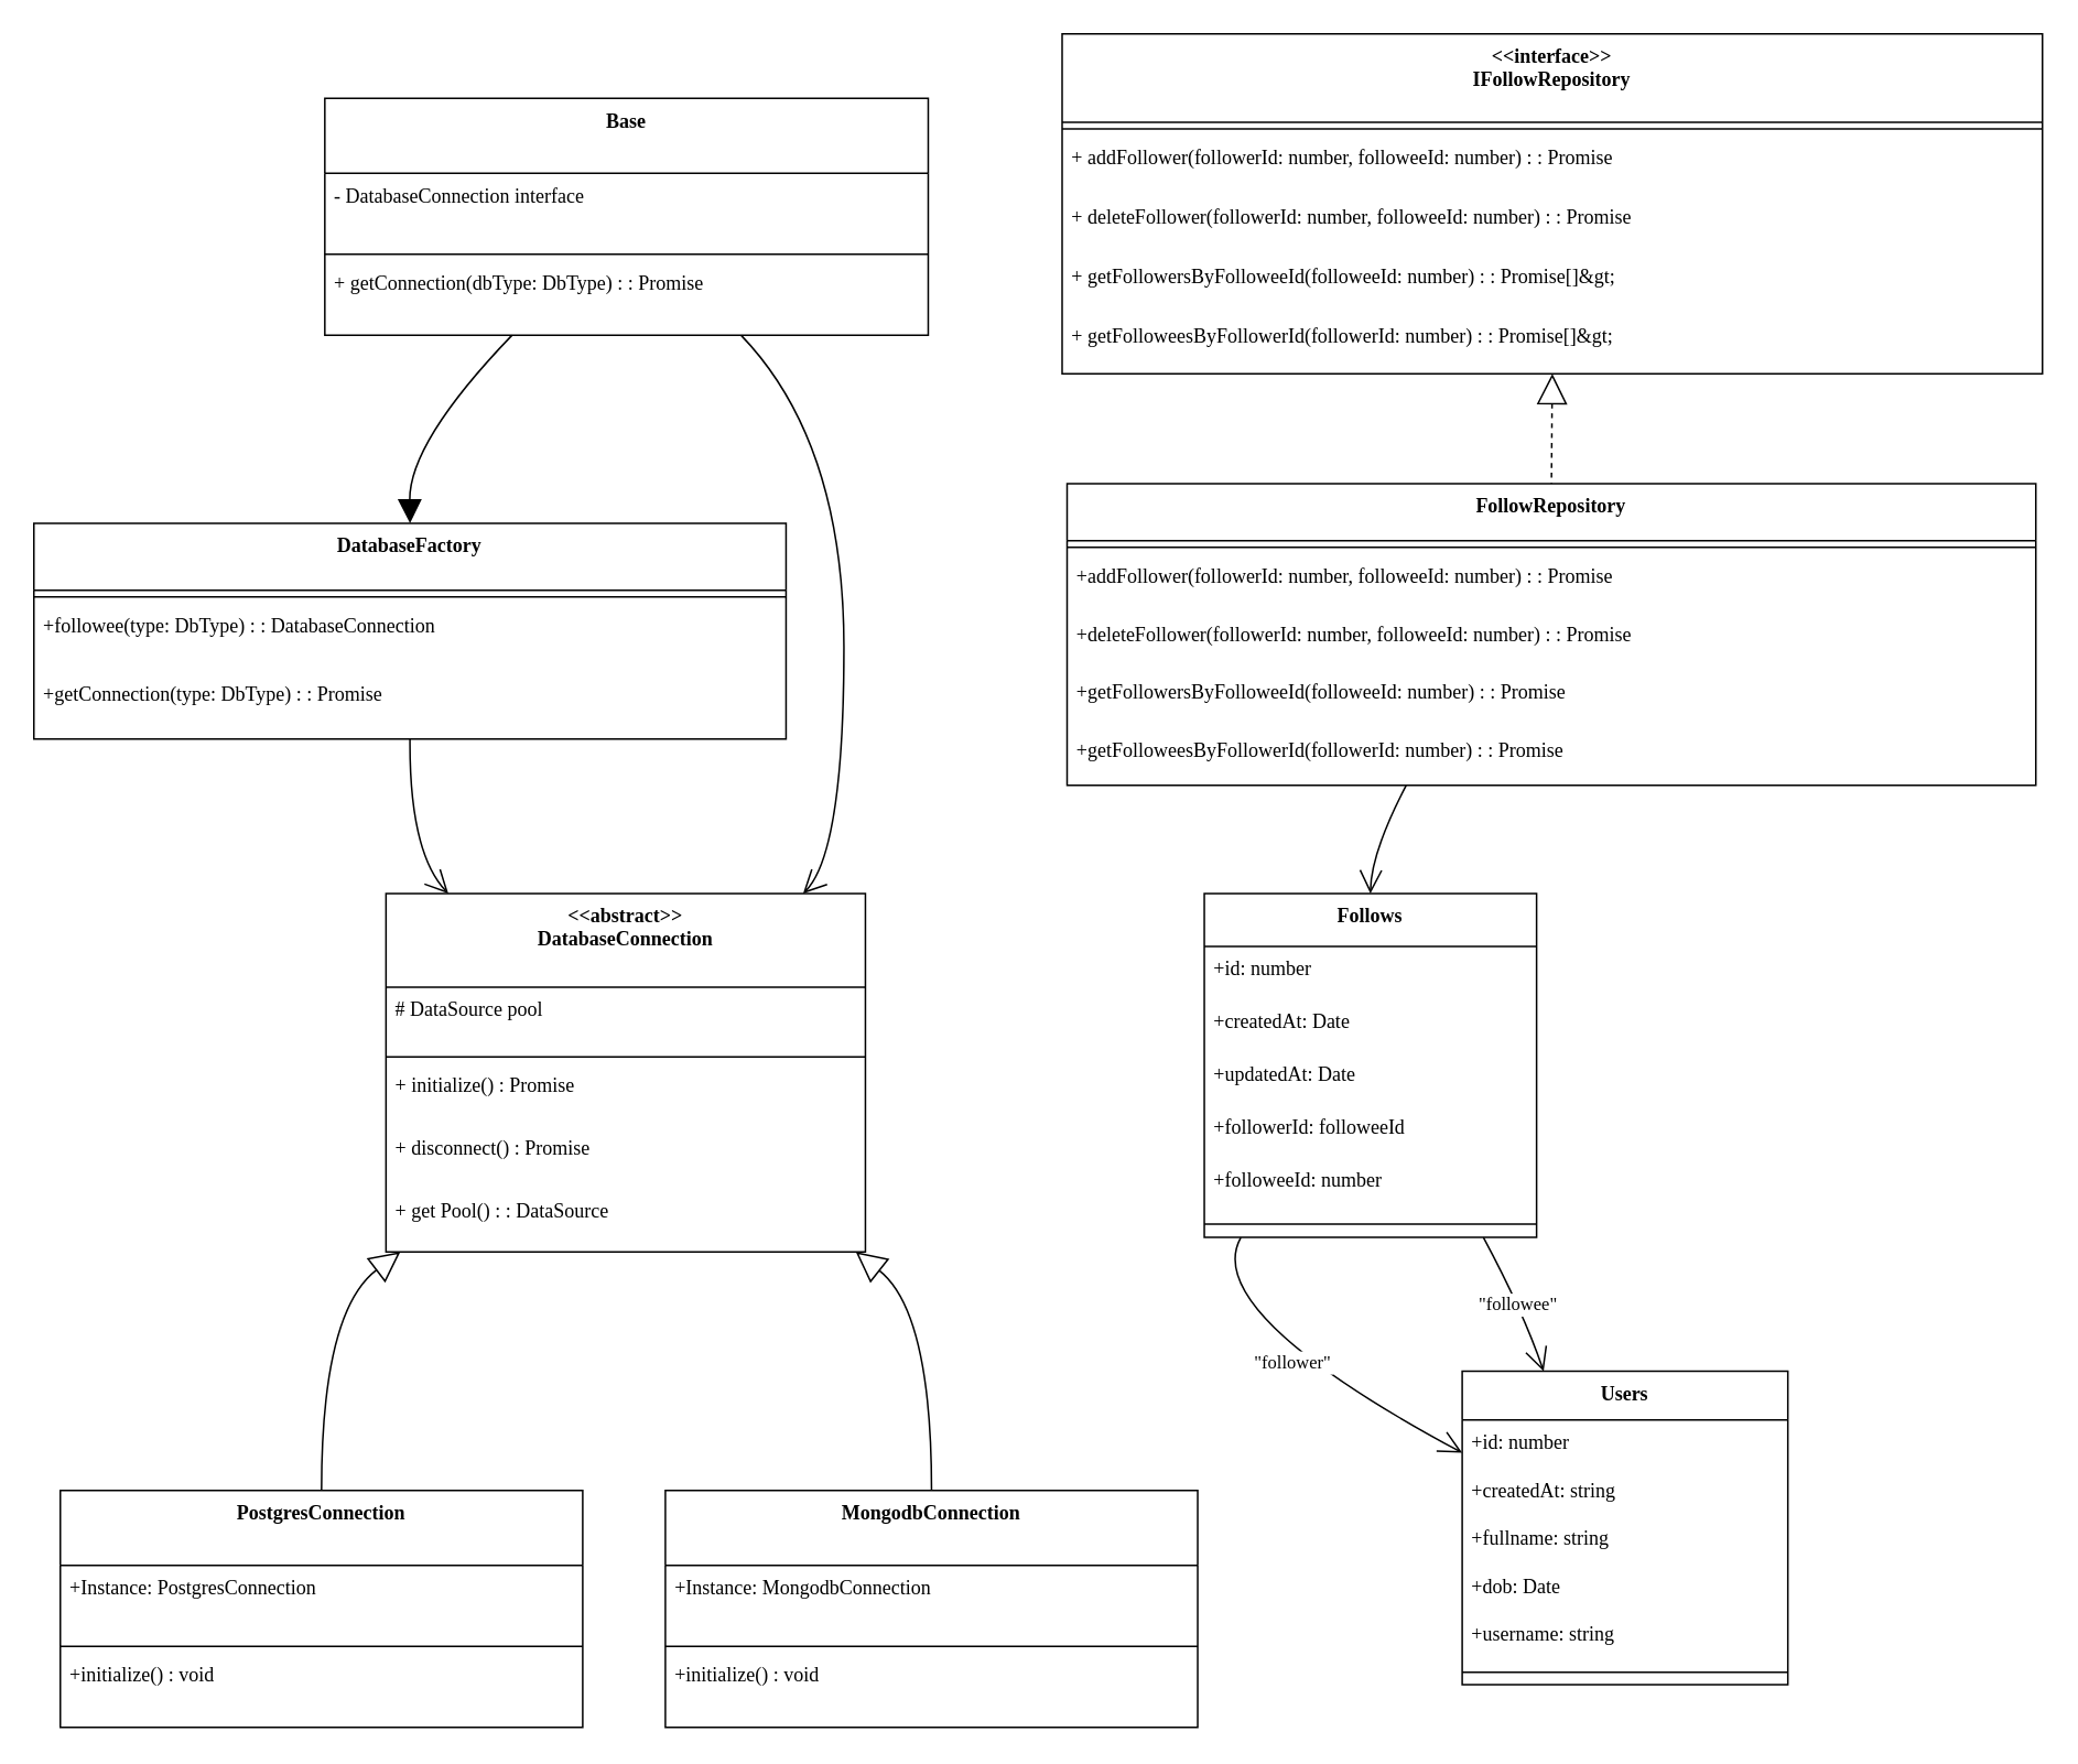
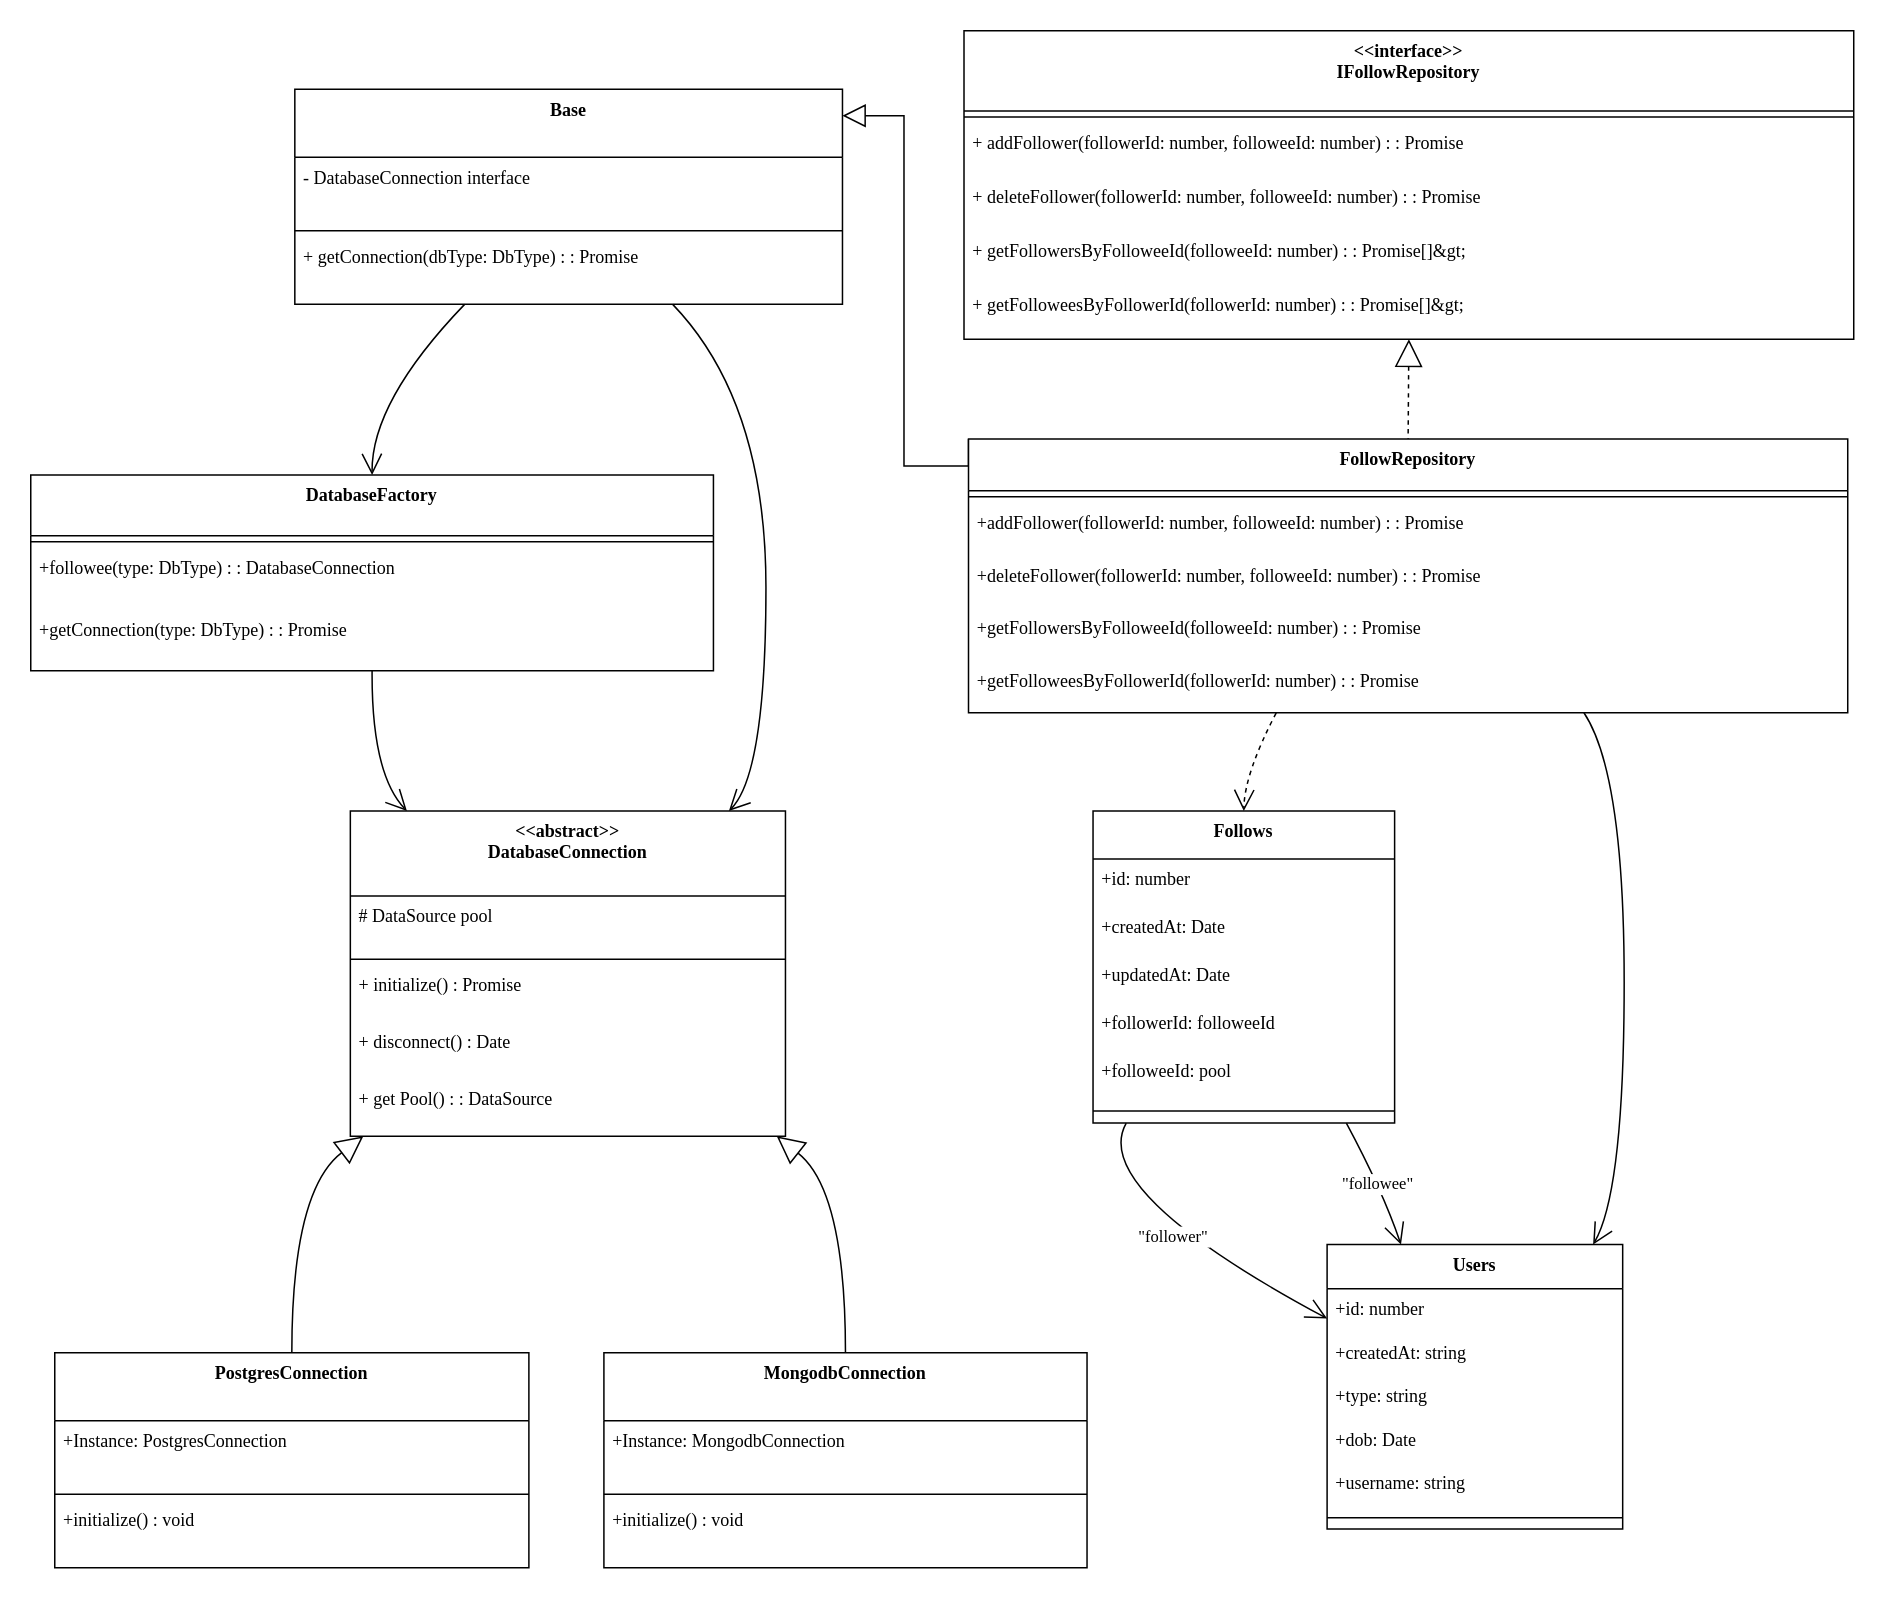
+ <mxCell id="44" style="edgeStyle=orthogonalEdgeStyle;rounded=0;orthogonalLoop=1;jettySize=auto;html=1;exitX=0;exitY=0;exitDx=0;exitDy=0;endArrow=block;endFill=0;entryX=1;entryY=0.123;entryDx=0;entryDy=0;entryPerimeter=0;strokeWidth=1;endSize=13;fontFamily=Verdana;" edge="1" parent="1" source="45" target="20"><mxGeometry relative="1" as="geometry"><mxPoint x="522" y="210" as="targetPoint" /><Array as="points"><mxPoint x="645" y="310" /><mxPoint x="602" y="310" /><mxPoint x="602" y="77" /></Array></mxGeometry></mxCell>
- <mxCell id="55" value="" style="curved=1;startArrow=none;endArrow=block;endSize=12;exitX=0.31;exitY=1;entryX=0.5;entryY=0;rounded=0;fontFamily=Verdana;" edge="1" parent="1" source="20" target="16"><mxGeometry relative="1" as="geometry"><Array as="points"><mxPoint x="247" y="267" /></Array></mxGeometry></mxCell>
+ <mxCell id="55" value="" style="curved=1;startArrow=none;endArrow=open;endSize=12;exitX=0.31;exitY=1;entryX=0.5;entryY=0;rounded=0;fontFamily=Verdana;" edge="1" parent="1" source="20" target="16"><mxGeometry relative="1" as="geometry"><Array as="points"><mxPoint x="247" y="267" /></Array></mxGeometry></mxCell>
- <mxCell id="59" value="" style="curved=1;startArrow=none;endArrow=open;endSize=12;exitX=0.35;exitY=1;entryX=0.5;entryY=0;rounded=0;fontFamily=Verdana;" edge="1" parent="1" source="45" target="31"><mxGeometry relative="1" as="geometry"><Array as="points"><mxPoint x="829" y="515" /></Array></mxGeometry></mxCell>
+ <mxCell id="59" value="" style="curved=1;startArrow=none;endArrow=open;endSize=12;exitX=0.35;exitY=1;entryX=0.5;entryY=0;rounded=0;fontFamily=Verdana;dashed=1;" edge="1" parent="1" source="45" target="31"><mxGeometry relative="1" as="geometry"><Array as="points"><mxPoint x="829" y="515" /></Array></mxGeometry></mxCell>
+ <mxCell id="60" value="" style="curved=1;startArrow=none;endArrow=open;endSize=12;exitX=0.7;exitY=1;entryX=0.9;entryY=0;rounded=0;fontFamily=Verdana;" edge="1" parent="1" source="45" target="24"><mxGeometry relative="1" as="geometry"><Array as="points"><mxPoint x="1082" y="515" /><mxPoint x="1082" y="793" /></Array></mxGeometry></mxCell>
- <mxCell id="6" value="+ disconnect() : Promise" style="text;strokeColor=none;fillColor=none;align=left;verticalAlign=top;spacingLeft=4;spacingRight=4;overflow=hidden;rotatable=0;points=[[0,0.5],[1,0.5]];portConstraint=eastwest;fontFamily=Verdana;" vertex="1" parent="2"><mxGeometry y="140.727" width="290" height="38" as="geometry" /></mxCell>
+ <mxCell id="6" value="+ disconnect() : Date" style="text;strokeColor=none;fillColor=none;align=left;verticalAlign=top;spacingLeft=4;spacingRight=4;overflow=hidden;rotatable=0;points=[[0,0.5],[1,0.5]];portConstraint=eastwest;fontFamily=Verdana;" vertex="1" parent="2"><mxGeometry y="140.727" width="290" height="38" as="geometry" /></mxCell>
- <mxCell id="36" value="+followeeId: number" style="text;strokeColor=none;fillColor=none;align=left;verticalAlign=top;spacingLeft=4;spacingRight=4;overflow=hidden;rotatable=0;points=[[0,0.5],[1,0.5]];portConstraint=eastwest;fontFamily=Verdana;" vertex="1" parent="31"><mxGeometry y="160" width="201" height="32" as="geometry" /></mxCell>
+ <mxCell id="36" value="+followeeId: pool" style="text;strokeColor=none;fillColor=none;align=left;verticalAlign=top;spacingLeft=4;spacingRight=4;overflow=hidden;rotatable=0;points=[[0,0.5],[1,0.5]];portConstraint=eastwest;fontFamily=Verdana;" vertex="1" parent="31"><mxGeometry y="160" width="201" height="32" as="geometry" /></mxCell>
- <mxCell id="27" value="+fullname: string" style="text;strokeColor=none;fillColor=none;align=left;verticalAlign=top;spacingLeft=4;spacingRight=4;overflow=hidden;rotatable=0;points=[[0,0.5],[1,0.5]];portConstraint=eastwest;fontFamily=Verdana;" vertex="1" parent="24"><mxGeometry y="87.474" width="197" height="29" as="geometry" /></mxCell>
+ <mxCell id="27" value="+type: string" style="text;strokeColor=none;fillColor=none;align=left;verticalAlign=top;spacingLeft=4;spacingRight=4;overflow=hidden;rotatable=0;points=[[0,0.5],[1,0.5]];portConstraint=eastwest;fontFamily=Verdana;" vertex="1" parent="24"><mxGeometry y="87.474" width="197" height="29" as="geometry" /></mxCell>
